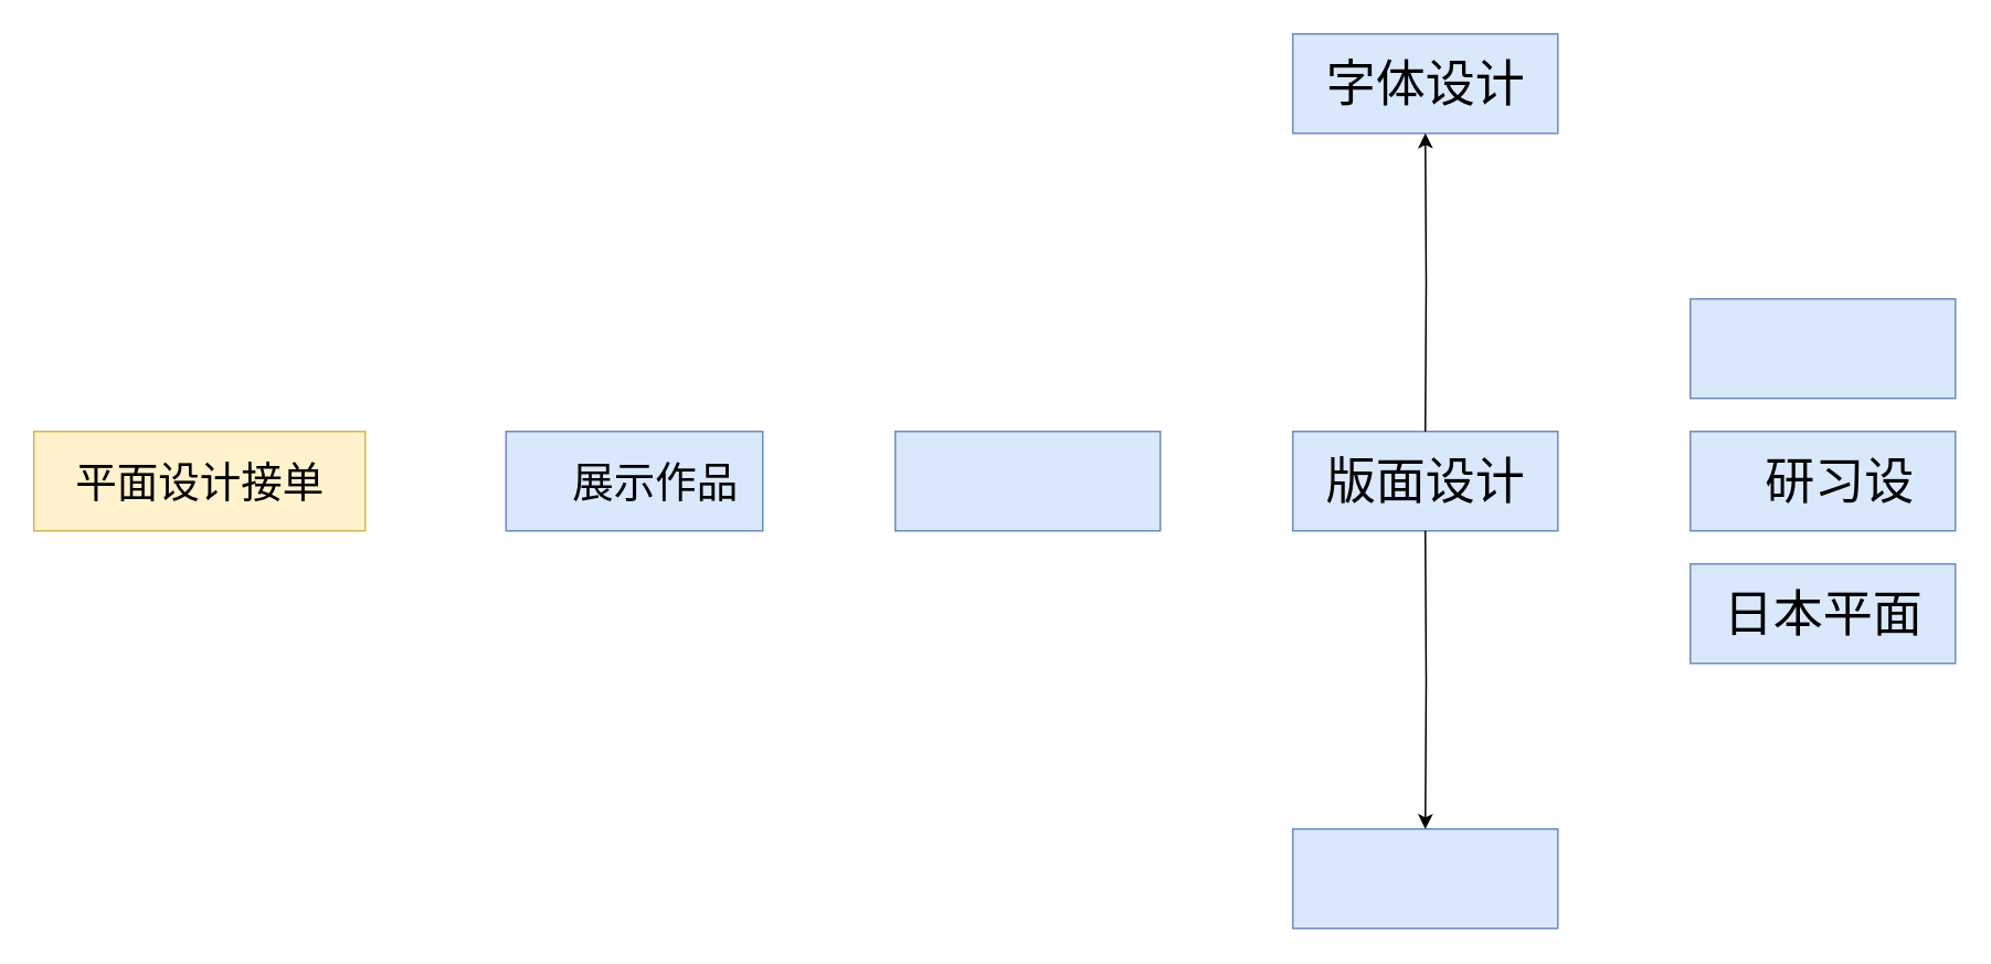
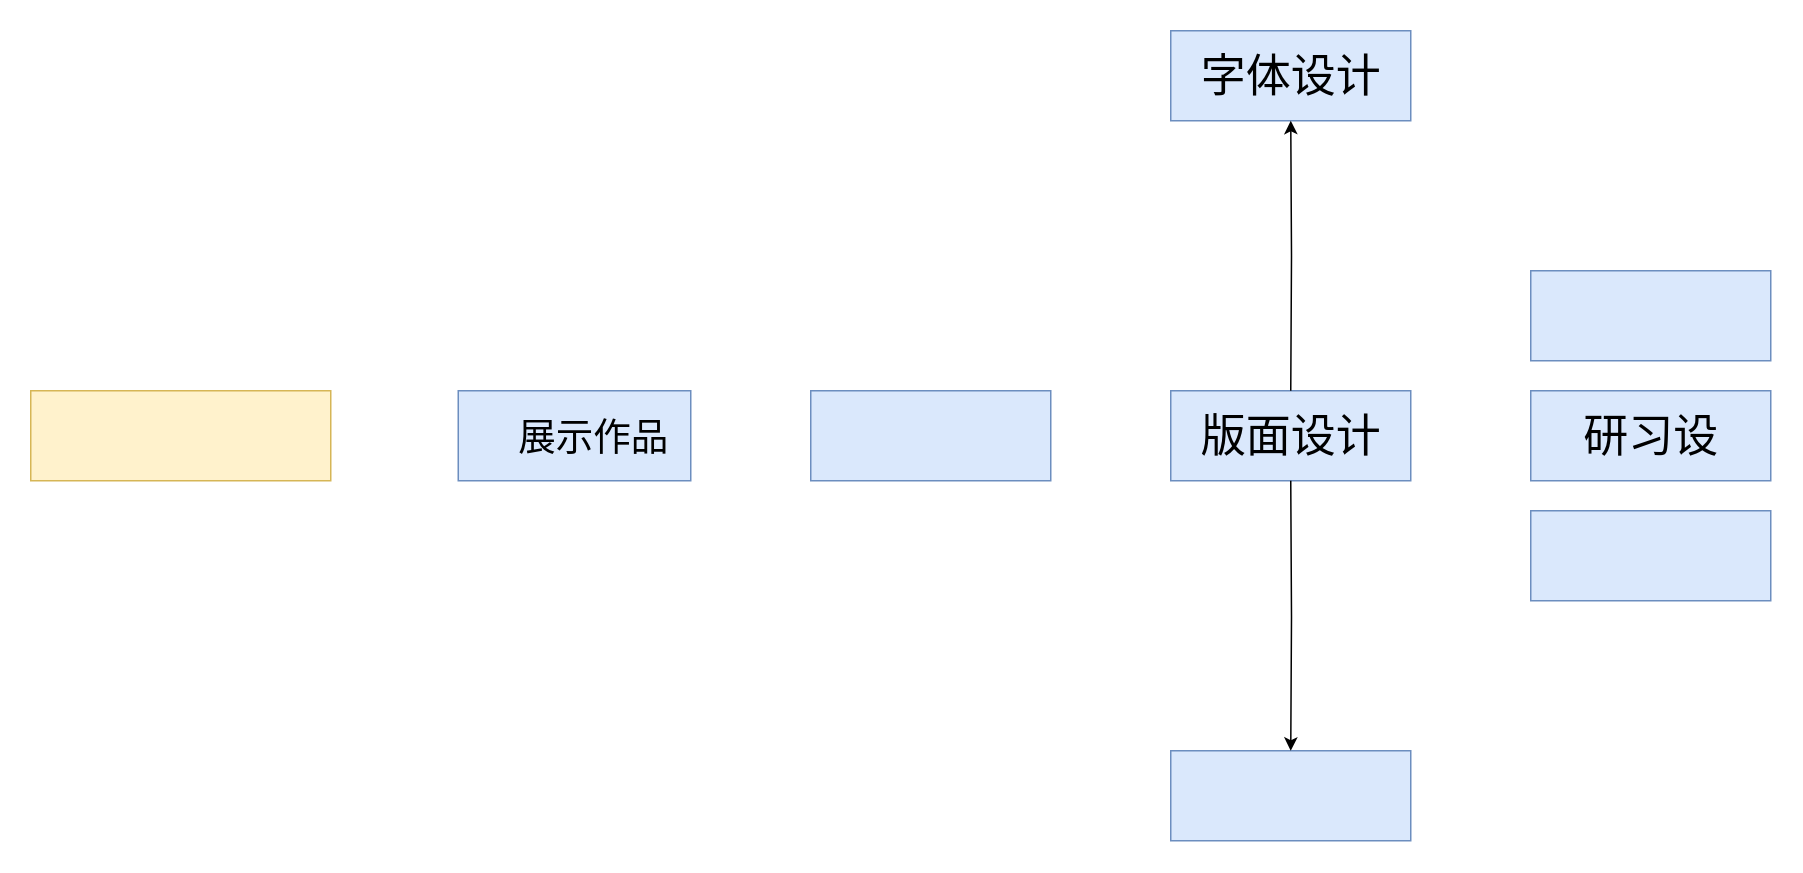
- <mxCell id="3" value="平面设计接单" style="text;resizable=0;autosize=1;align=center;verticalAlign=middle;points=[];rounded=0;fontFamily=Helvetica;fontSize=25;html=1;" parent="1" vertex="1"><mxGeometry x="35" y="270" width="170" height="40" as="geometry" /></mxCell>
- <mxCell id="17" value="研习设" style="text;resizable=0;autosize=1;align=center;verticalAlign=middle;points=[];fillColor=none;strokeColor=none;rounded=0;fontFamily=Helvetica;fontSize=30;html=1;" parent="1" vertex="1"><mxGeometry x="1055" y="270" width="110" height="40" as="geometry" /></mxCell>
+ <mxCell id="17" value="研习设" style="text;resizable=0;autosize=1;align=center;verticalAlign=middle;points=[];fillColor=none;strokeColor=none;rounded=0;fontFamily=Helvetica;fontSize=30;html=1;" parent="1" vertex="1"><mxGeometry x="1045" y="270" width="110" height="40" as="geometry" /></mxCell>
- <mxCell id="15" value="日本平面" style="text;resizable=0;autosize=1;align=center;verticalAlign=middle;points=[];fillColor=none;strokeColor=none;rounded=0;fontFamily=Helvetica;fontSize=30;html=1;" parent="1" vertex="1"><mxGeometry x="1030" y="350" width="140" height="40" as="geometry" /></mxCell>
